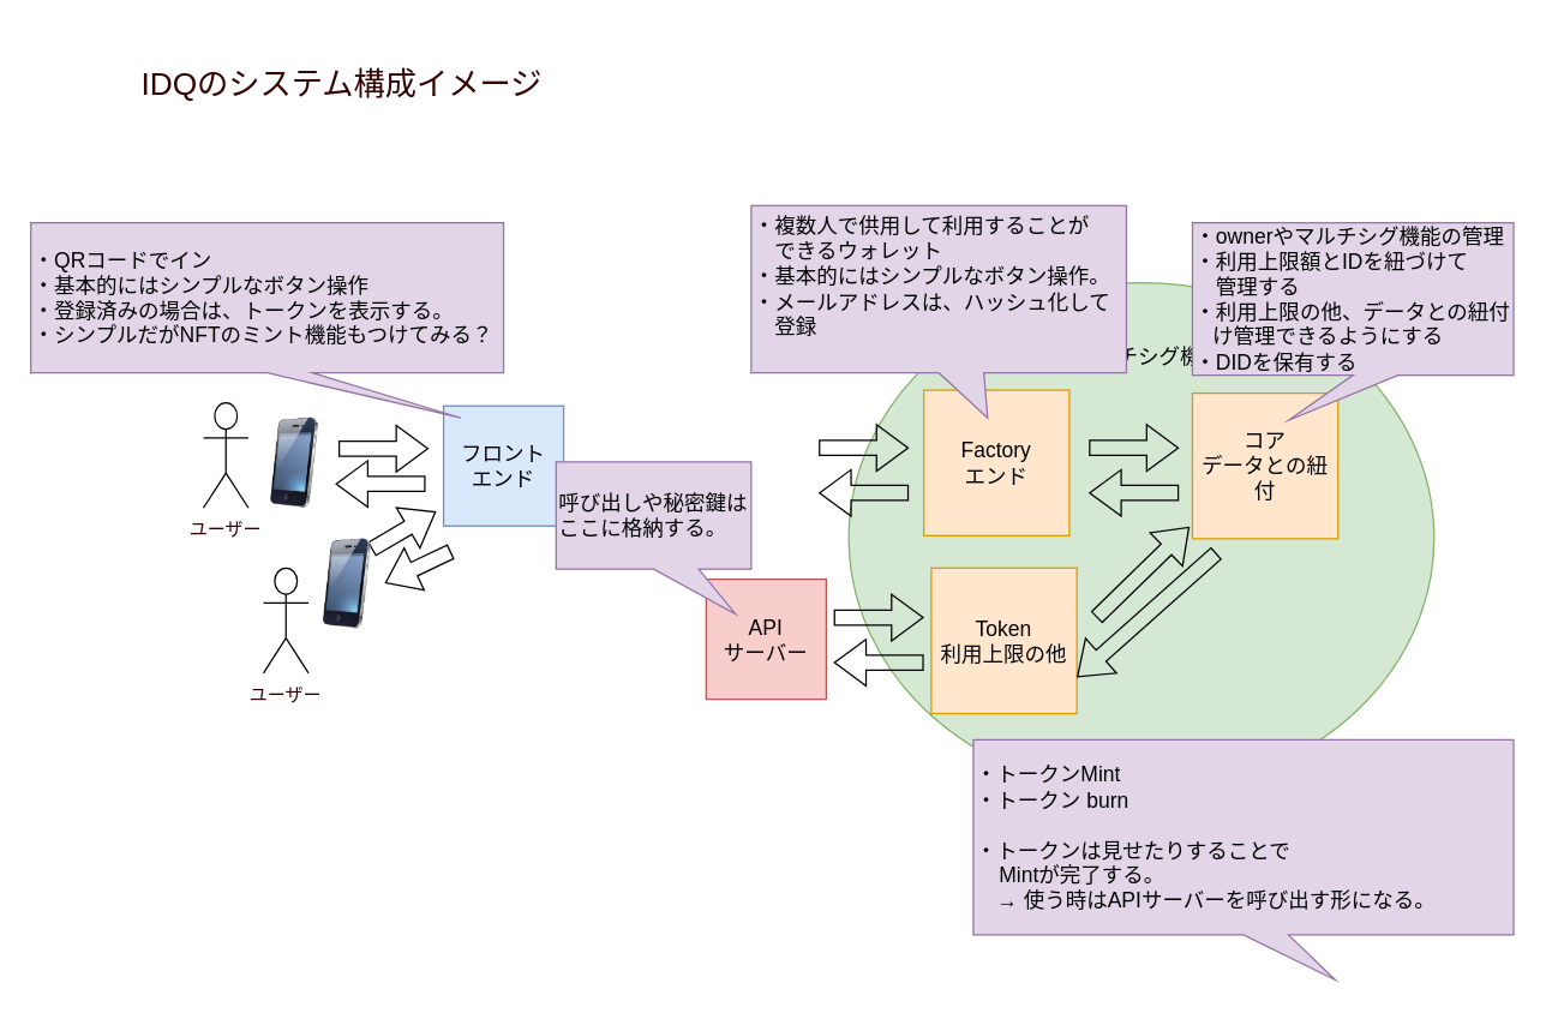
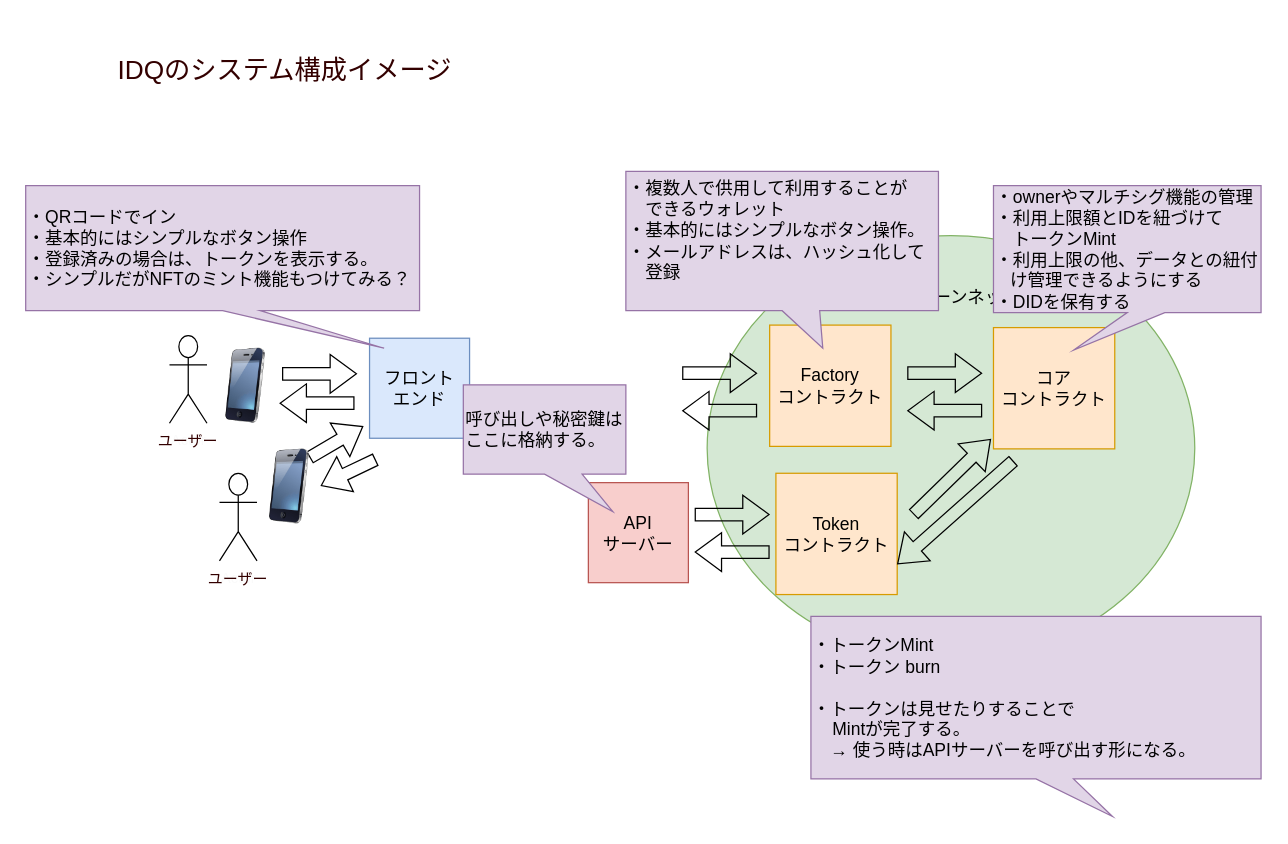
- <mxCell id="18" value="・ownerやマルチシグ機能の管理&lt;br&gt;・利用上限額とIDを紐づけて&lt;br&gt;　管理する&lt;br&gt;・利用上限の他、データとの紐付&lt;br&gt;&amp;nbsp; &amp;nbsp;け管理できるようにする&lt;br&gt;・DIDを保有する" style="shape=callout;whiteSpace=wrap;html=1;perimeter=calloutPerimeter;fontSize=14;fillColor=#e1d5e7;strokeColor=#9673a6;position2=0.3;base=30;align=left;" parent="1" vertex="1"><mxGeometry x="794" y="148" width="214" height="131.5" as="geometry" /></mxCell>
+ <mxCell id="18" value="・ownerやマルチシグ機能の管理&lt;br&gt;・利用上限額とIDを紐づけて&lt;br&gt;　トークンMint&lt;br&gt;・利用上限の他、データとの紐付&lt;br&gt;&amp;nbsp; &amp;nbsp;け管理できるようにする&lt;br&gt;・DIDを保有する" style="shape=callout;whiteSpace=wrap;html=1;perimeter=calloutPerimeter;fontSize=14;fillColor=#e1d5e7;strokeColor=#9673a6;position2=0.3;base=30;align=left;" parent="1" vertex="1"><mxGeometry x="794" y="148" width="214" height="131.5" as="geometry" /></mxCell>
- <mxCell id="8" value="&lt;br&gt;&lt;br&gt;ownerやマルチシグ機能の管理" style="ellipse;whiteSpace=wrap;html=1;fontSize=14;fillColor=#d5e8d4;strokeColor=#82b366;verticalAlign=top;" parent="1" vertex="1"><mxGeometry x="565" y="188" width="390" height="340" as="geometry" /></mxCell>
+ <mxCell id="8" value="&lt;br&gt;&lt;br&gt;ブロックチェーンネットワーク" style="ellipse;whiteSpace=wrap;html=1;fontSize=14;fillColor=#d5e8d4;strokeColor=#82b366;verticalAlign=top;" parent="1" vertex="1"><mxGeometry x="565" y="188" width="390" height="340" as="geometry" /></mxCell>
- <mxCell id="9" value="Factory&lt;br&gt;エンド" style="whiteSpace=wrap;html=1;aspect=fixed;fontSize=14;fillColor=#ffe6cc;strokeColor=#d79b00;" parent="1" vertex="1"><mxGeometry x="615" y="259.5" width="97" height="97" as="geometry" /></mxCell>
+ <mxCell id="9" value="Factory&lt;br&gt;コントラクト" style="whiteSpace=wrap;html=1;aspect=fixed;fontSize=14;fillColor=#ffe6cc;strokeColor=#d79b00;" parent="1" vertex="1"><mxGeometry x="615" y="259.5" width="97" height="97" as="geometry" /></mxCell>
- <mxCell id="10" value="コア&lt;br&gt;データとの紐付" style="whiteSpace=wrap;html=1;aspect=fixed;fontSize=14;fillColor=#ffe6cc;strokeColor=#d79b00;" parent="1" vertex="1"><mxGeometry x="794" y="261.5" width="97" height="97" as="geometry" /></mxCell>
+ <mxCell id="10" value="コア&lt;br&gt;コントラクト" style="whiteSpace=wrap;html=1;aspect=fixed;fontSize=14;fillColor=#ffe6cc;strokeColor=#d79b00;" parent="1" vertex="1"><mxGeometry x="794" y="261.5" width="97" height="97" as="geometry" /></mxCell>
- <mxCell id="28" value="Token&lt;br&gt;利用上限の他" style="whiteSpace=wrap;html=1;aspect=fixed;fontSize=14;fillColor=#ffe6cc;strokeColor=#d79b00;" parent="1" vertex="1"><mxGeometry x="620" y="378" width="97" height="97" as="geometry" /></mxCell>
+ <mxCell id="28" value="Token&lt;br&gt;コントラクト" style="whiteSpace=wrap;html=1;aspect=fixed;fontSize=14;fillColor=#ffe6cc;strokeColor=#d79b00;" parent="1" vertex="1"><mxGeometry x="620" y="378" width="97" height="97" as="geometry" /></mxCell>
